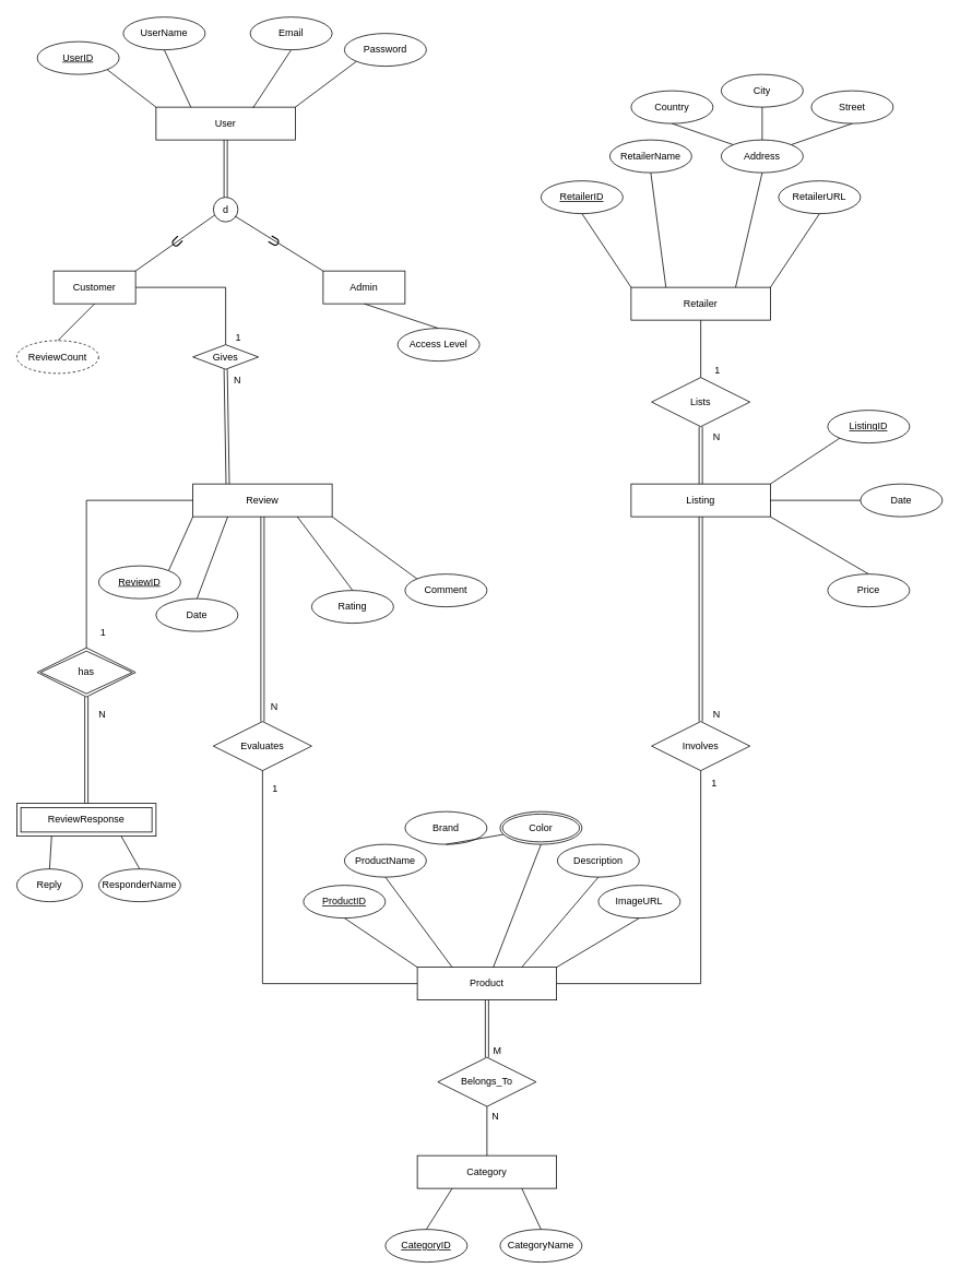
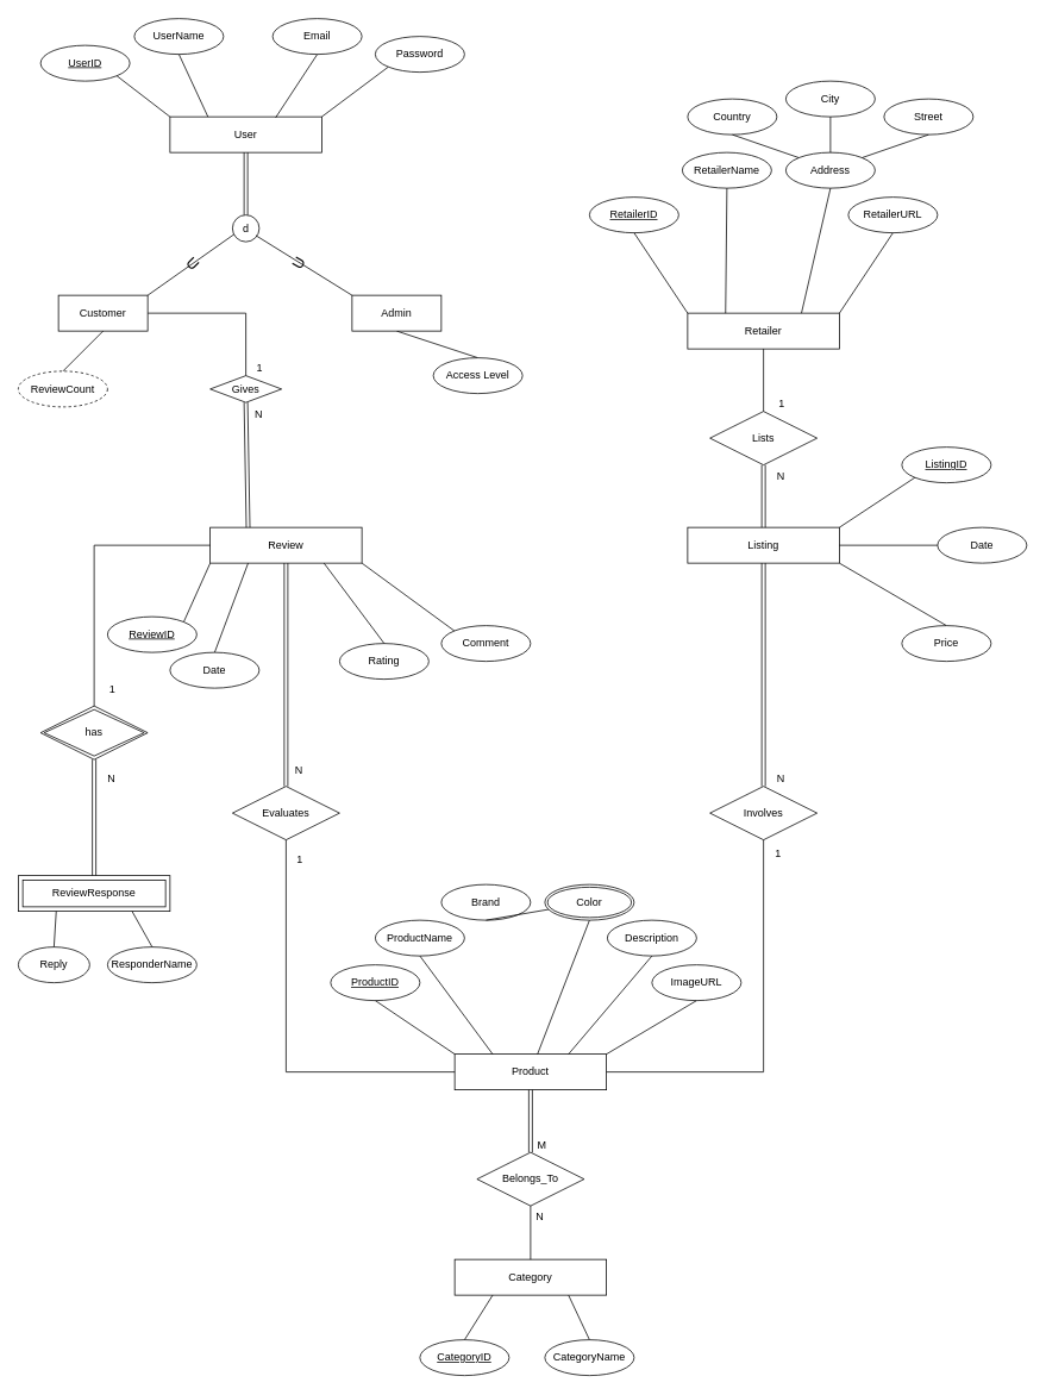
- <mxCell id="26" value="RetailerName" style="ellipse;whiteSpace=wrap;html=1;align=center;" parent="1" vertex="1"><mxGeometry x="744" y="170" width="100" height="40" as="geometry" /></mxCell>
+ <mxCell id="26" value="RetailerName" style="ellipse;whiteSpace=wrap;html=1;align=center;" parent="1" vertex="1"><mxGeometry x="764" y="170" width="100" height="40" as="geometry" /></mxCell>
